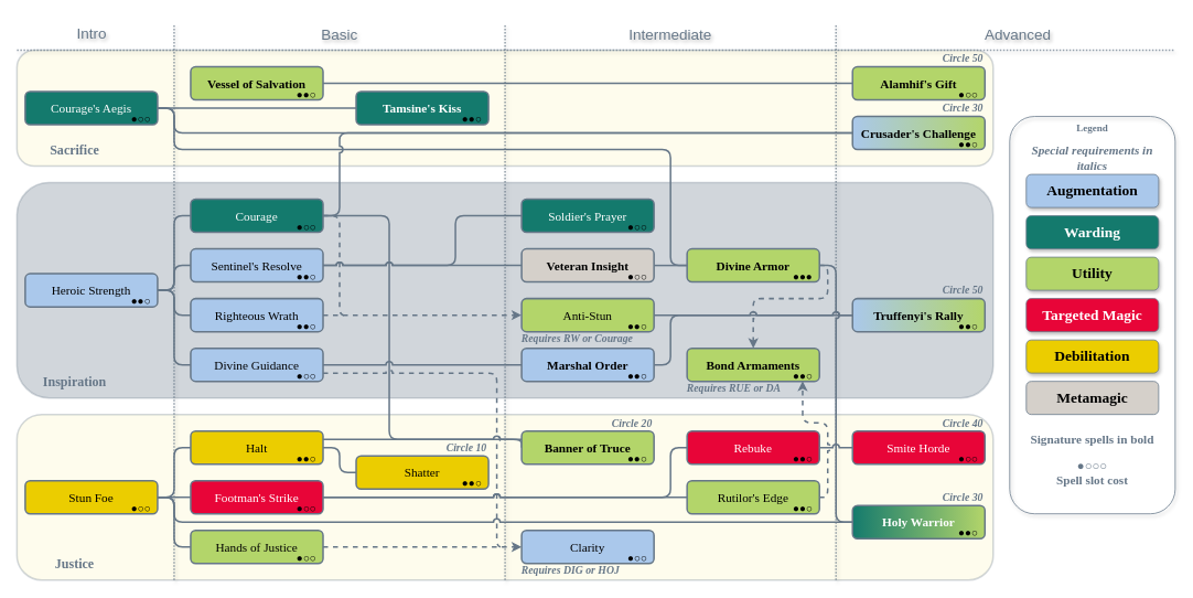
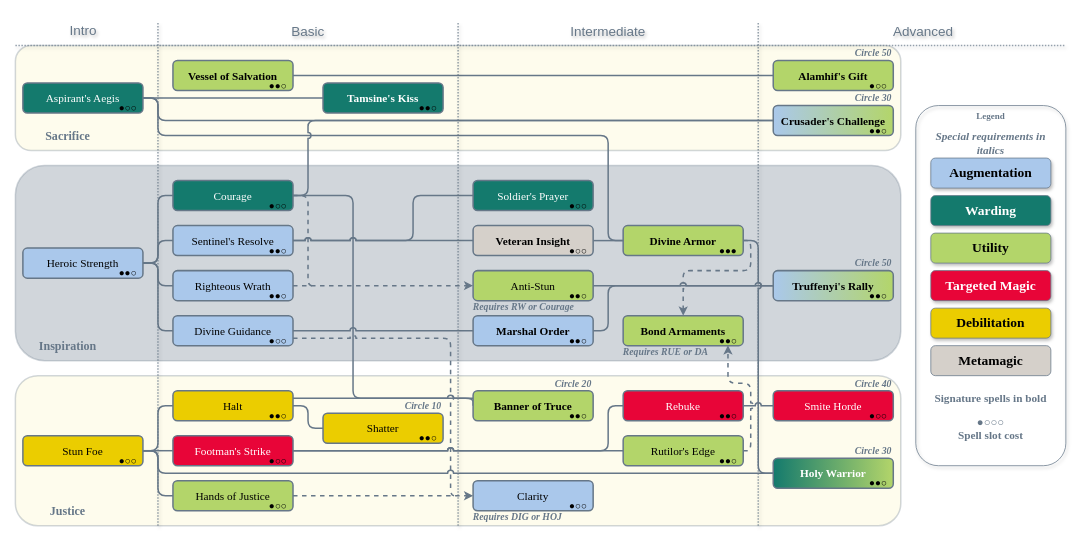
- <mxCell id="12" value="Courage's Aegis" style="rounded=1;strokeWidth=2;strokeColor=#667788;textShadow=0;labelBackgroundColor=none;whiteSpace=wrap;fontSize=15;fontFamily=Georgia;fillColor=#147A6D;fontColor=#FFFFFF;" parent="8" vertex="1"><mxGeometry x="30" y="110" width="160" height="40" as="geometry" /></mxCell>
+ <mxCell id="12" value="Aspirant's Aegis" style="rounded=1;strokeWidth=2;strokeColor=#667788;textShadow=0;labelBackgroundColor=none;whiteSpace=wrap;fontSize=15;fontFamily=Georgia;fillColor=#147A6D;fontColor=#FFFFFF;" parent="8" vertex="1"><mxGeometry x="30" y="110" width="160" height="40" as="geometry" /></mxCell>
